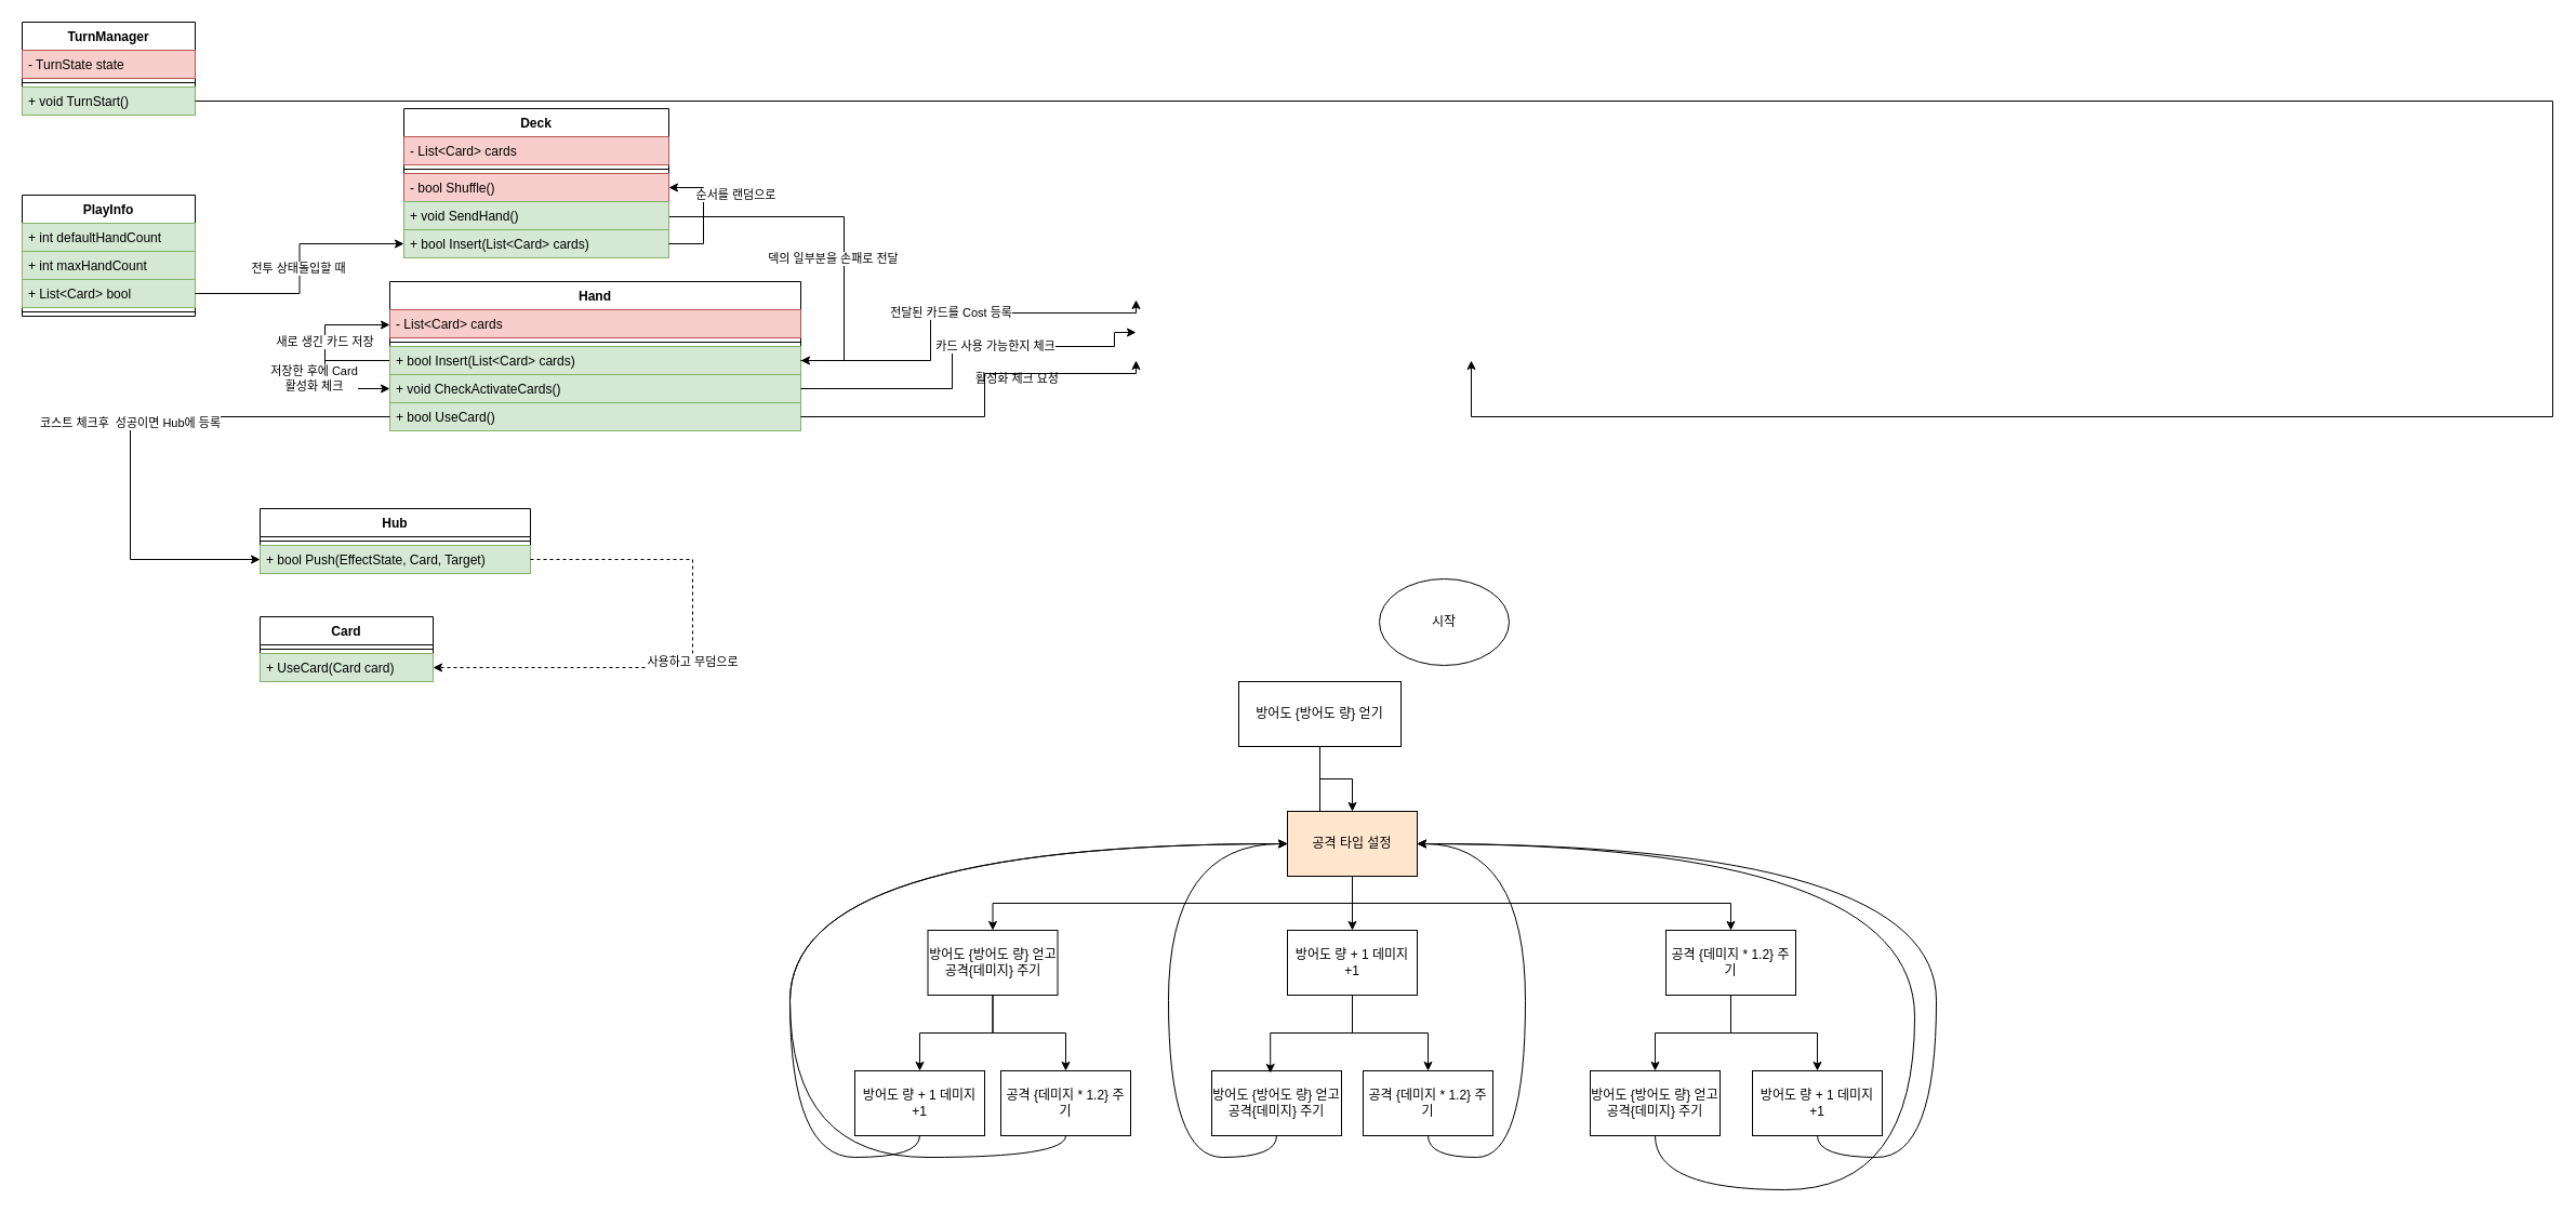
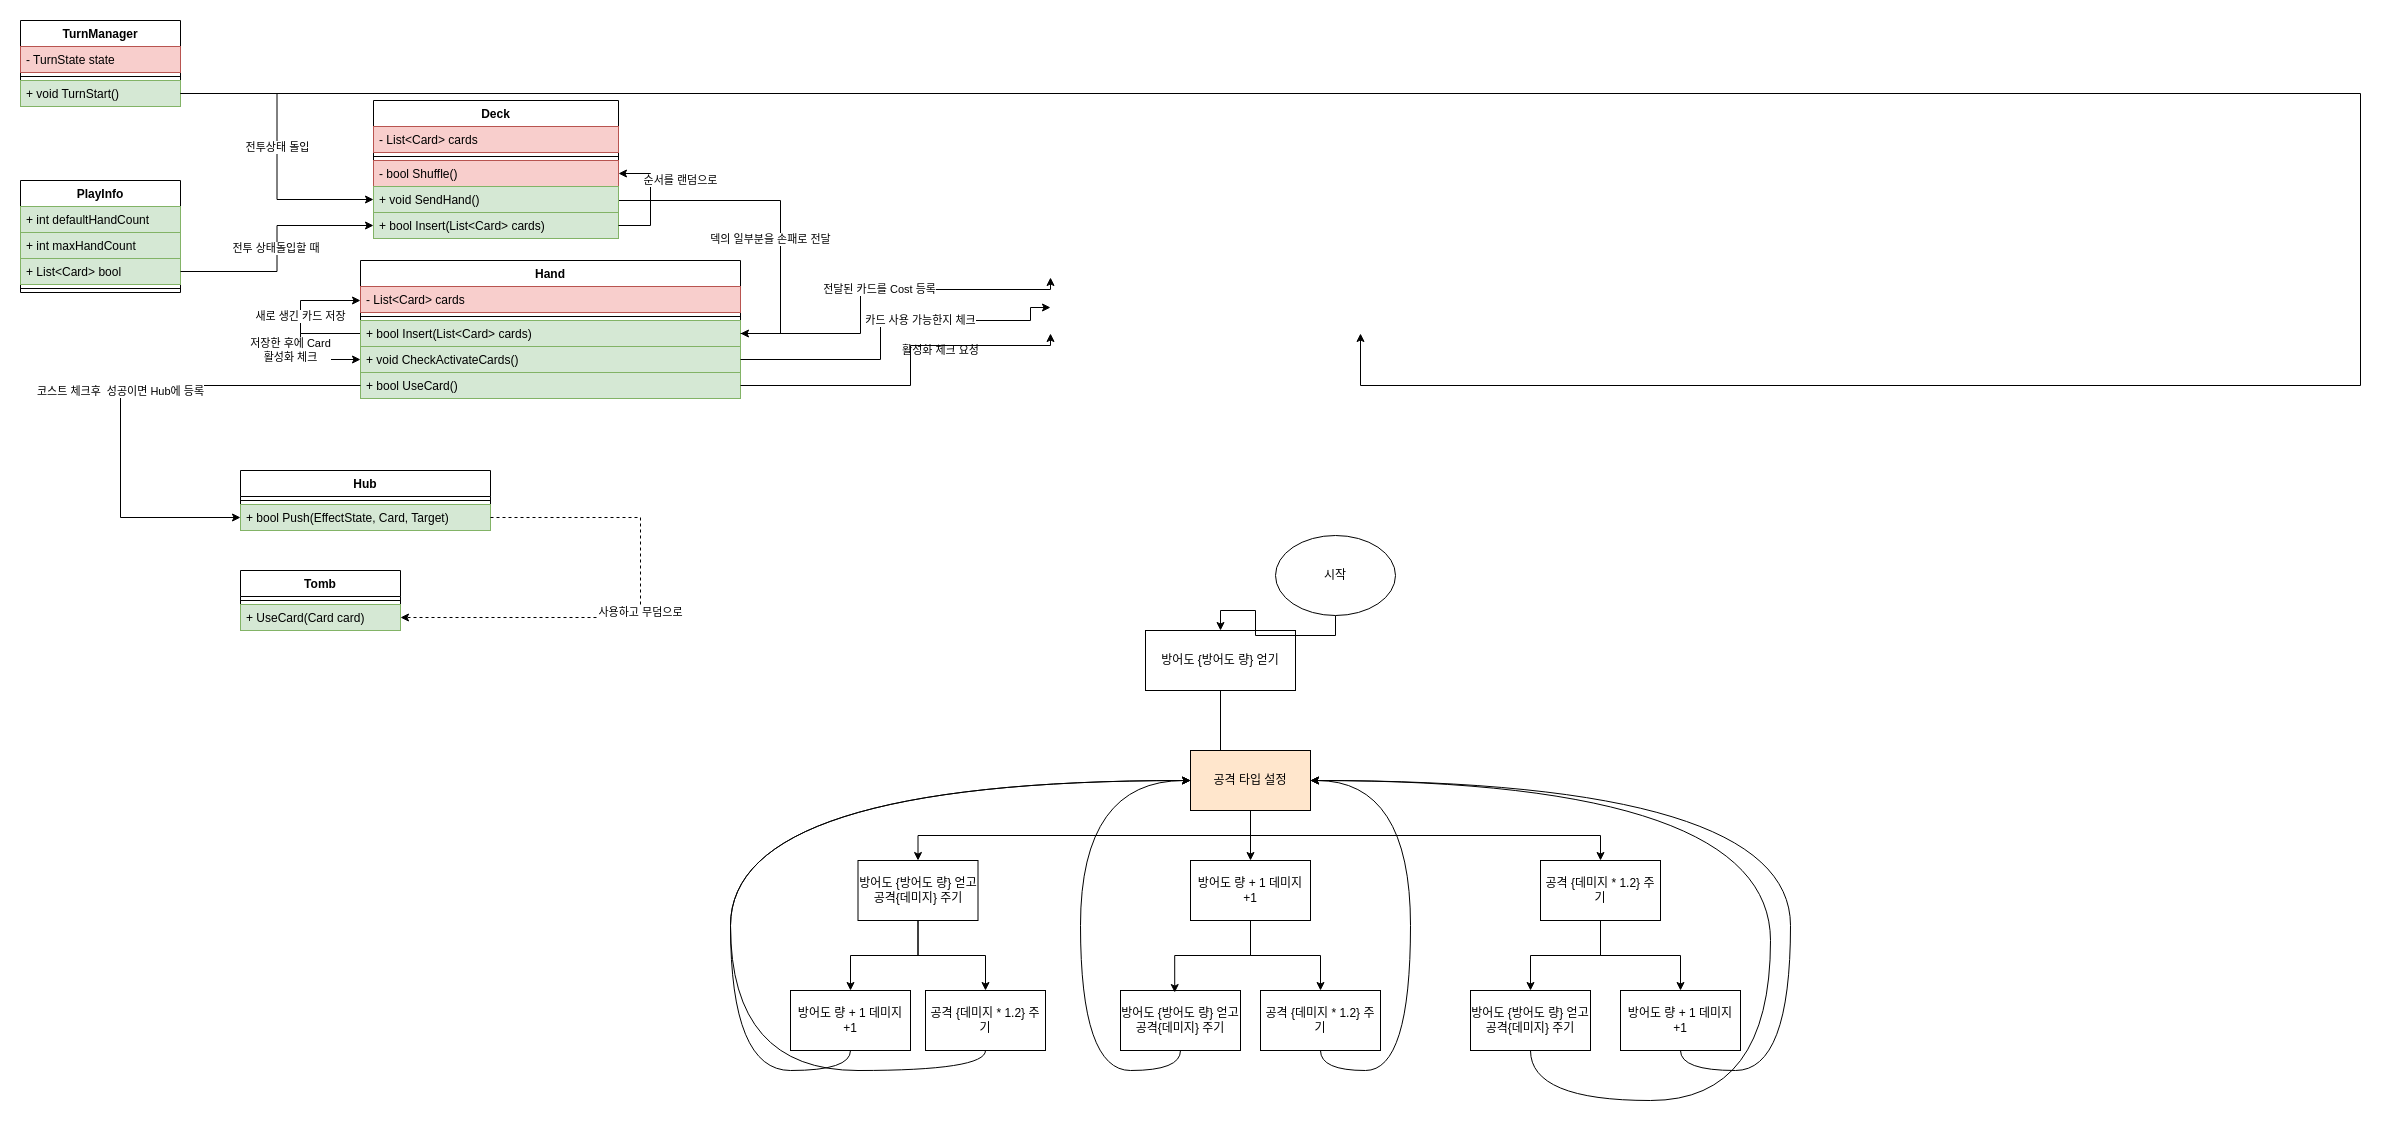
+ <mxCell id="40" value="전투상태 돌입" style="edgeStyle=orthogonalEdgeStyle;rounded=0;orthogonalLoop=1;jettySize=auto;html=1;exitX=1;exitY=0.5;exitDx=0;exitDy=0;entryX=0;entryY=0.5;entryDx=0;entryDy=0;" parent="1" source="30" target="12" edge="1"><mxGeometry relative="1" as="geometry" /></mxCell>
- <mxCell id="35" value="Card" style="swimlane;fontStyle=1;align=center;verticalAlign=top;childLayout=stackLayout;horizontal=1;startSize=26;horizontalStack=0;resizeParent=1;resizeParentMax=0;resizeLast=0;collapsible=1;marginBottom=0;whiteSpace=wrap;html=1;" parent="1" vertex="1"><mxGeometry x="240" y="570" width="160" height="60" as="geometry" /></mxCell>
+ <mxCell id="35" value="Tomb" style="swimlane;fontStyle=1;align=center;verticalAlign=top;childLayout=stackLayout;horizontal=1;startSize=26;horizontalStack=0;resizeParent=1;resizeParentMax=0;resizeLast=0;collapsible=1;marginBottom=0;whiteSpace=wrap;html=1;" parent="1" vertex="1"><mxGeometry x="240" y="570" width="160" height="60" as="geometry" /></mxCell>
+ <mxCell id="44" value="" style="edgeStyle=orthogonalEdgeStyle;rounded=0;orthogonalLoop=1;jettySize=auto;html=1;" parent="1" source="45" target="43" edge="1"><mxGeometry relative="1" as="geometry" /></mxCell>
- <mxCell id="67" value="" style="edgeStyle=orthogonalEdgeStyle;rounded=0;orthogonalLoop=1;jettySize=auto;html=1;exitX=0.5;exitY=1;exitDx=0;exitDy=0;entryX=0.5;entryY=0;entryDx=0;entryDy=0;" parent="1" source="43" target="69" edge="1"><mxGeometry relative="1" as="geometry"><mxPoint x="1250" y="690" as="sourcePoint" /><mxPoint x="1600" y="860" as="targetPoint" /></mxGeometry></mxCell>
